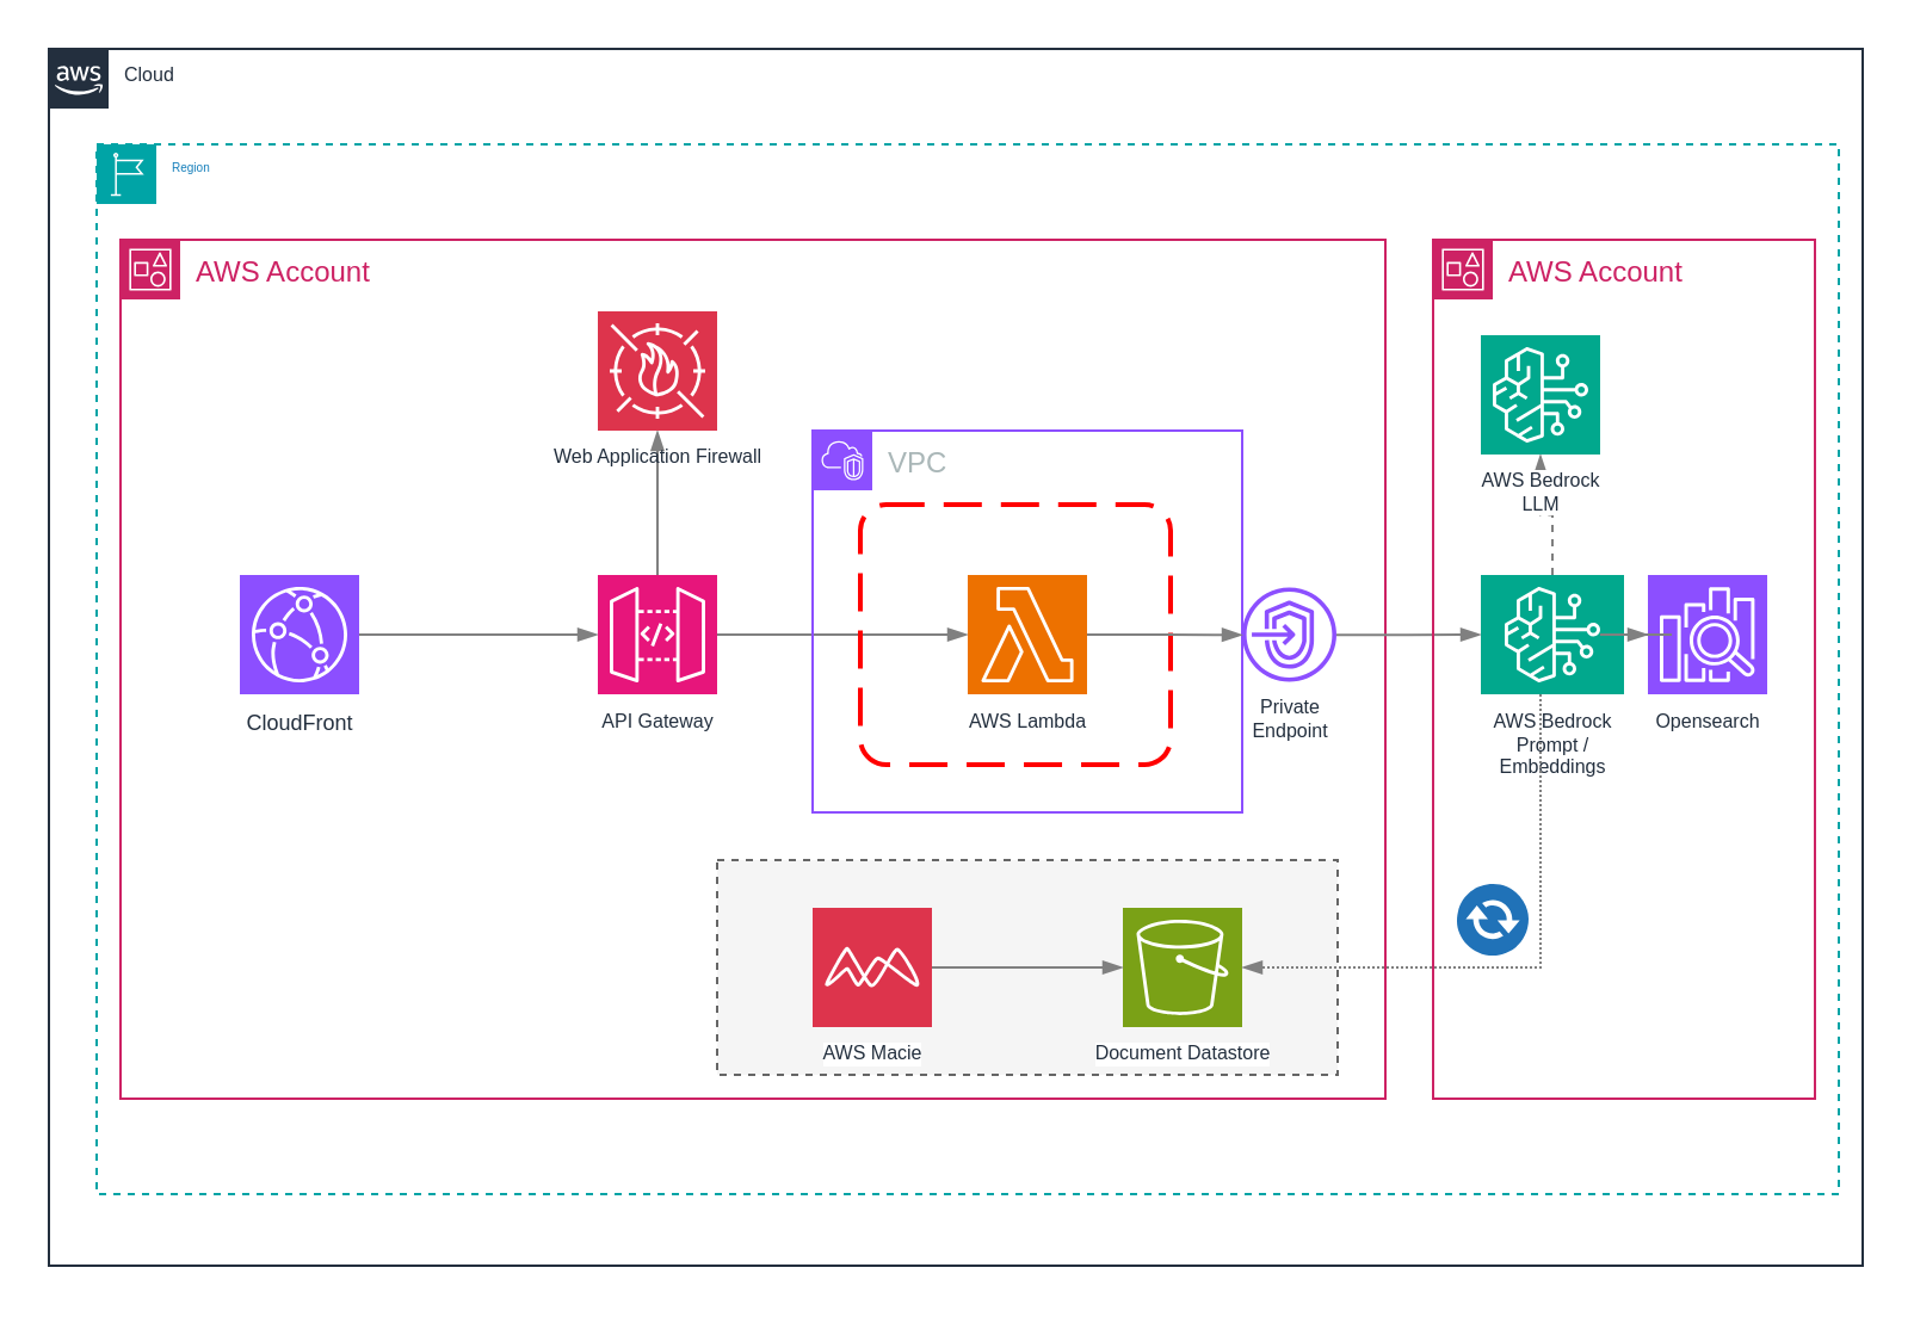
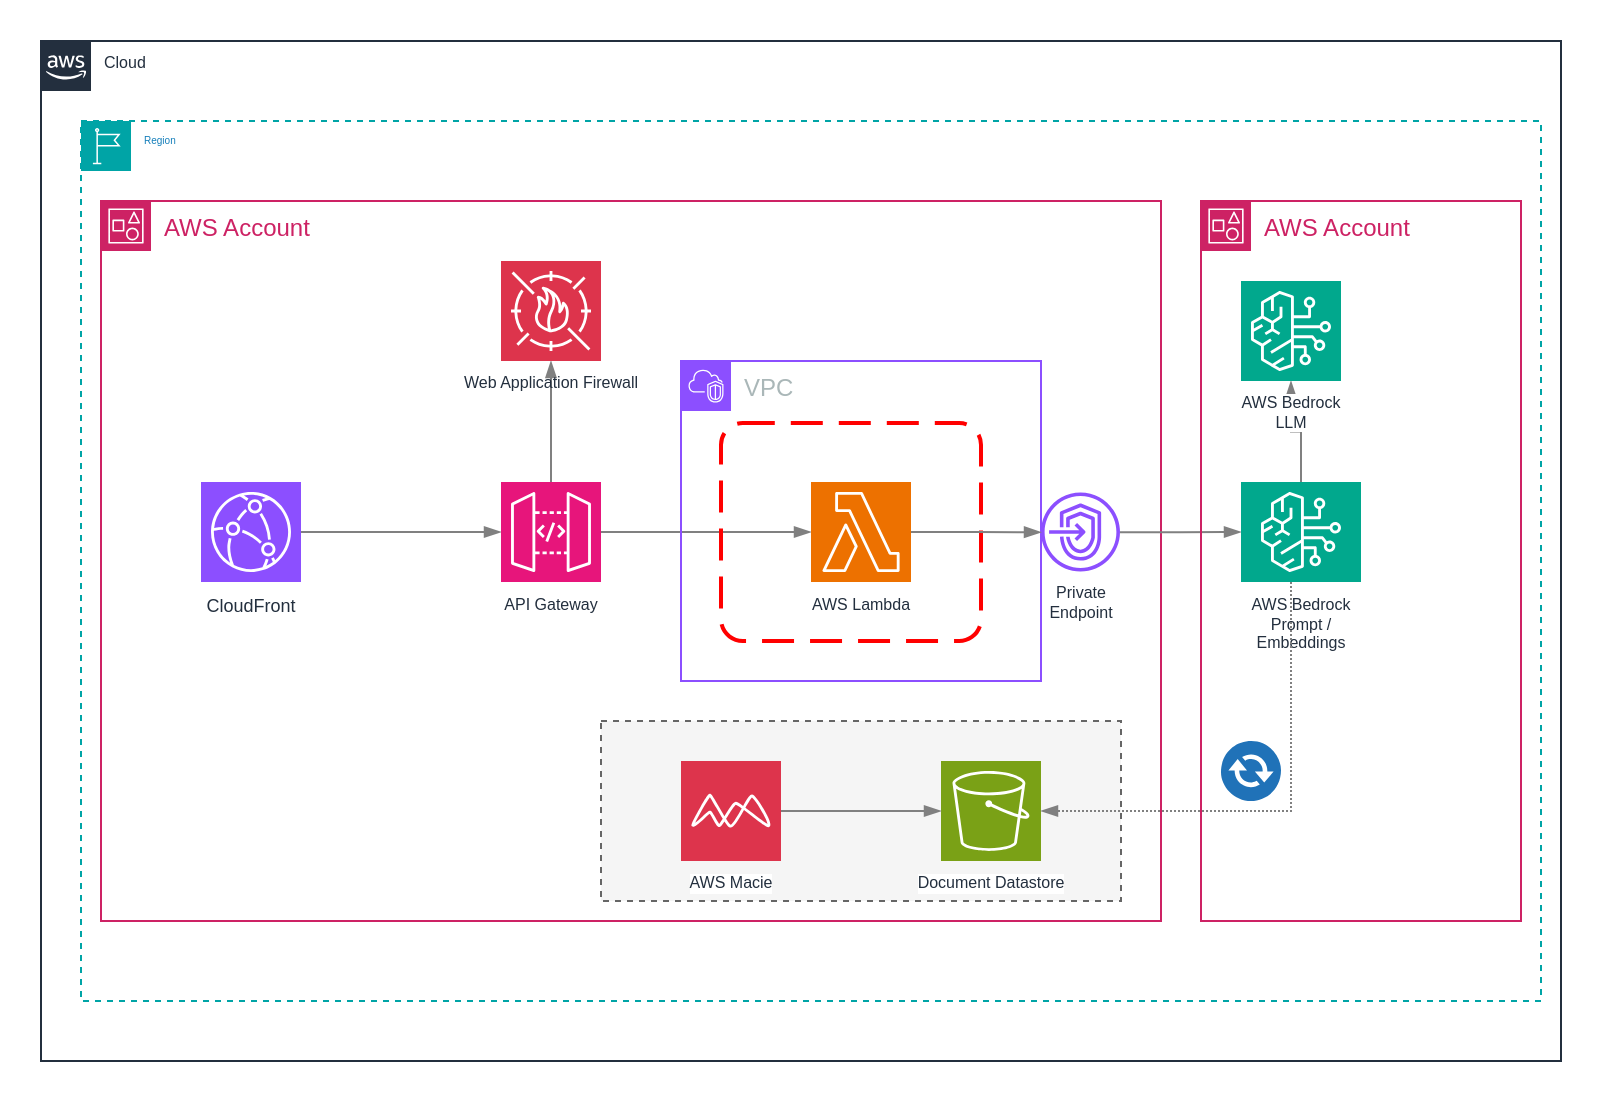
- <mxCell id="19" style="edgeStyle=orthogonalEdgeStyle;rounded=0;orthogonalLoop=1;jettySize=auto;html=1;strokeColor=#808080;align=center;verticalAlign=middle;fontFamily=Helvetica;fontSize=11;fontColor=default;labelBackgroundColor=default;endArrow=blockThin;endFill=1;dashed=1;" edge="1" parent="18" source="20" target="24"><mxGeometry relative="1" as="geometry" /></mxCell>
+ <mxCell id="19" style="edgeStyle=orthogonalEdgeStyle;rounded=0;orthogonalLoop=1;jettySize=auto;html=1;strokeColor=#808080;align=center;verticalAlign=middle;fontFamily=Helvetica;fontSize=11;fontColor=default;labelBackgroundColor=default;endArrow=blockThin;endFill=1;" edge="1" parent="18" source="20" target="24"><mxGeometry relative="1" as="geometry" /></mxCell>
- <mxCell id="23" style="edgeStyle=orthogonalEdgeStyle;rounded=0;orthogonalLoop=1;jettySize=auto;html=1;entryX=0;entryY=0.5;entryDx=0;entryDy=0;entryPerimeter=0;strokeColor=#808080;align=center;verticalAlign=middle;fontFamily=Helvetica;fontSize=11;fontColor=default;labelBackgroundColor=default;endArrow=blockThin;endFill=1;" edge="1" parent="18" source="20" target="22"><mxGeometry relative="1" as="geometry" /></mxCell>
- <mxCell id="22" value="Opensearch" style="sketch=0;points=[[0,0,0],[0.25,0,0],[0.5,0,0],[0.75,0,0],[1,0,0],[0,1,0],[0.25,1,0],[0.5,1,0],[0.75,1,0],[1,1,0],[0,0.25,0],[0,0.5,0],[0,0.75,0],[1,0.25,0],[1,0.5,0],[1,0.75,0]];outlineConnect=0;fontColor=#232F3E;fillColor=#8C4FFF;strokeColor=#ffffff;dashed=0;verticalLabelPosition=bottom;verticalAlign=top;align=center;html=1;fontSize=8;fontStyle=0;aspect=fixed;shape=mxgraph.aws4.resourceIcon;resIcon=mxgraph.aws4.elasticsearch_service;fontFamily=Helvetica;labelBackgroundColor=default;" vertex="1" parent="18"><mxGeometry x="90" y="140.5" width="50" height="50" as="geometry" /></mxCell>
